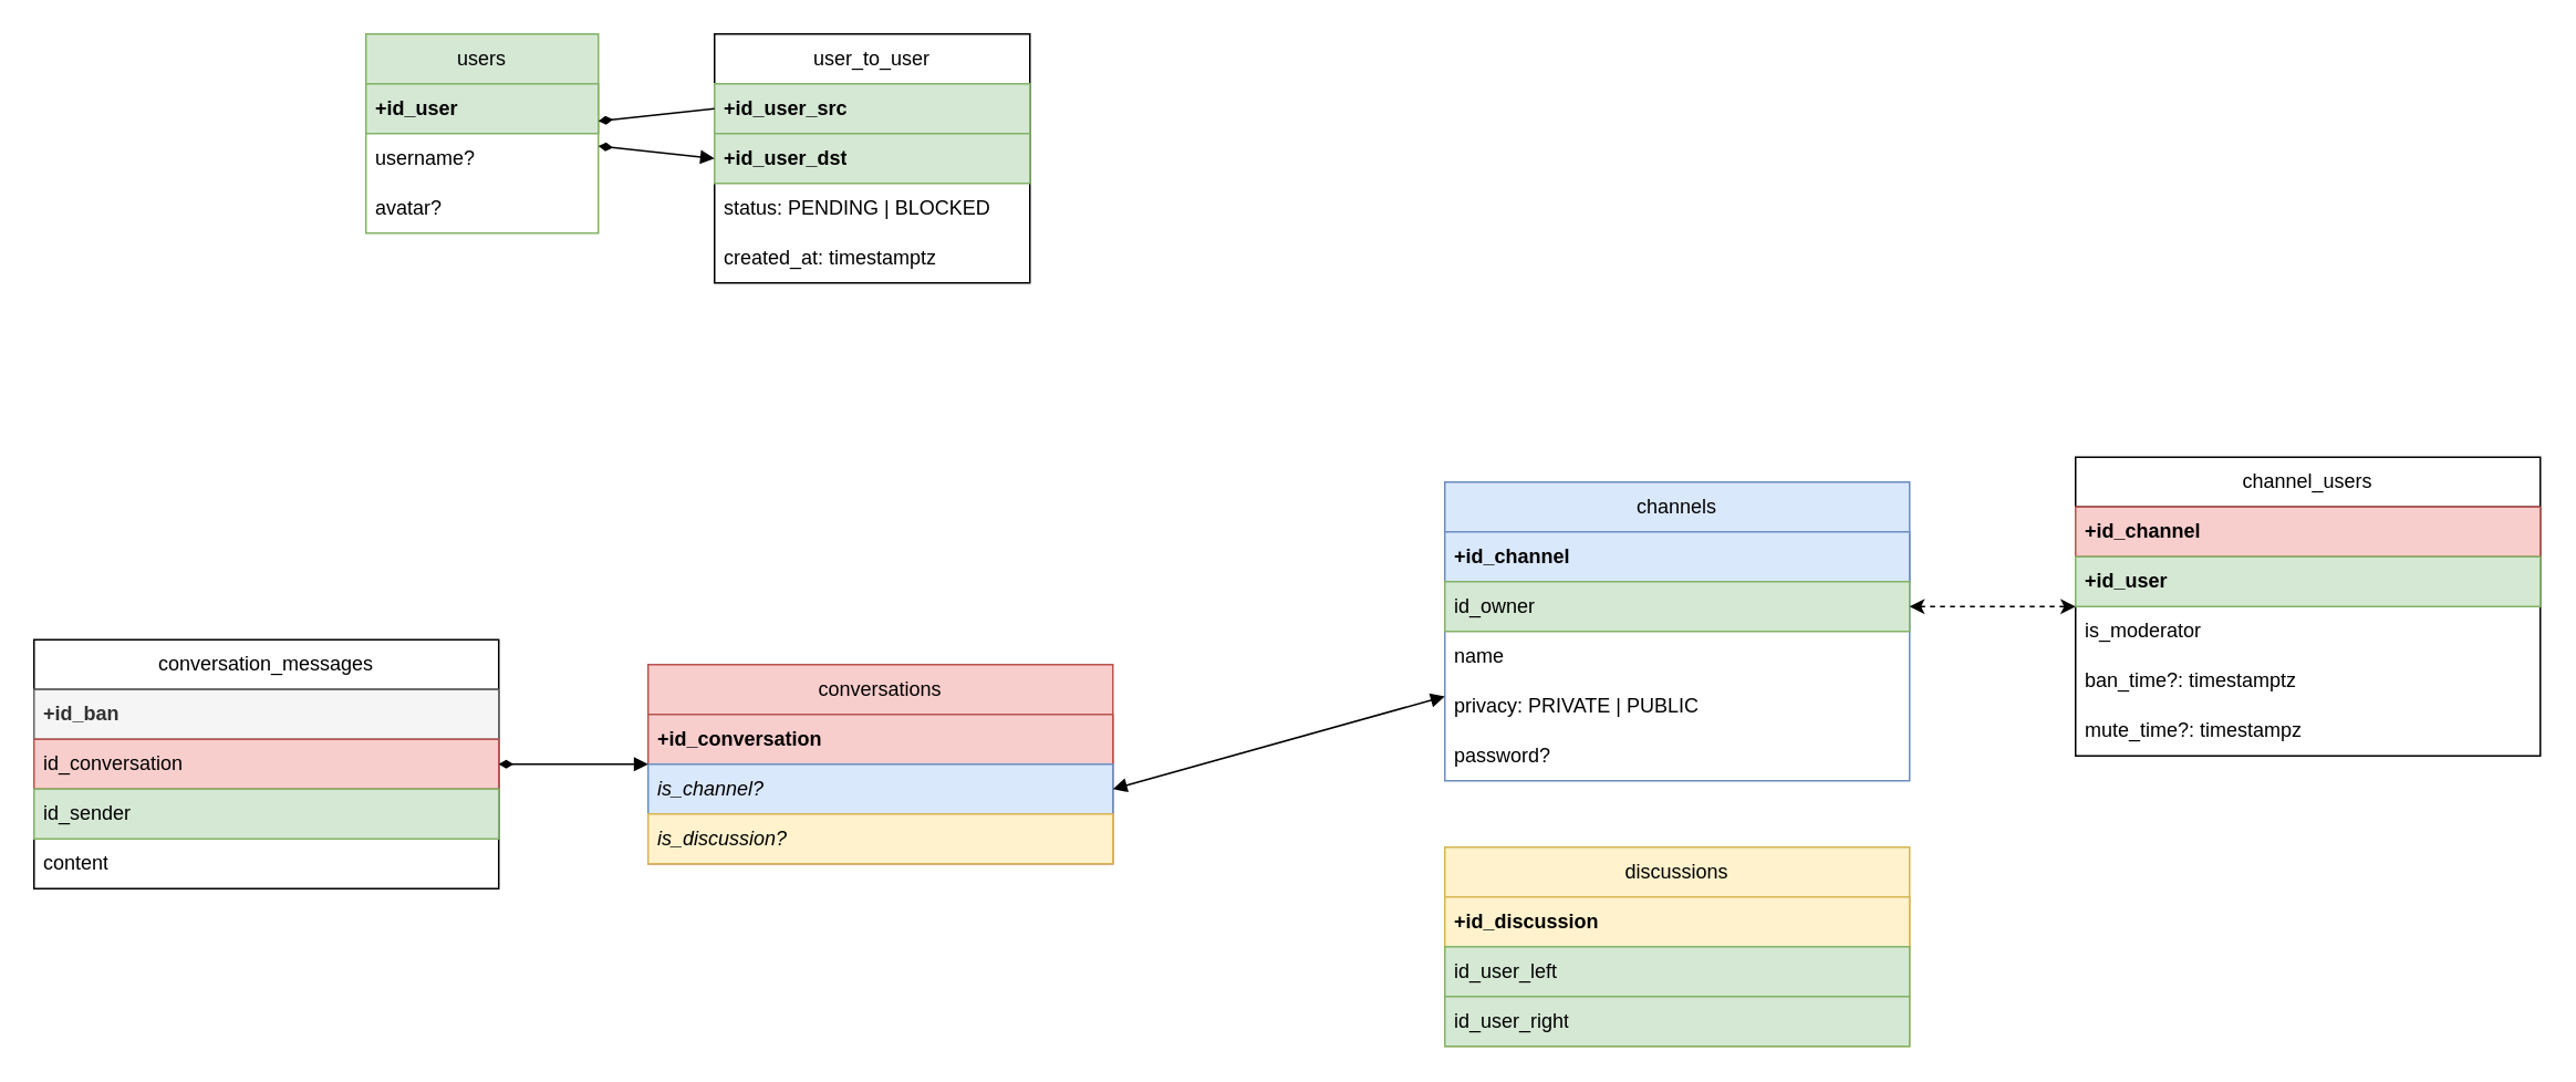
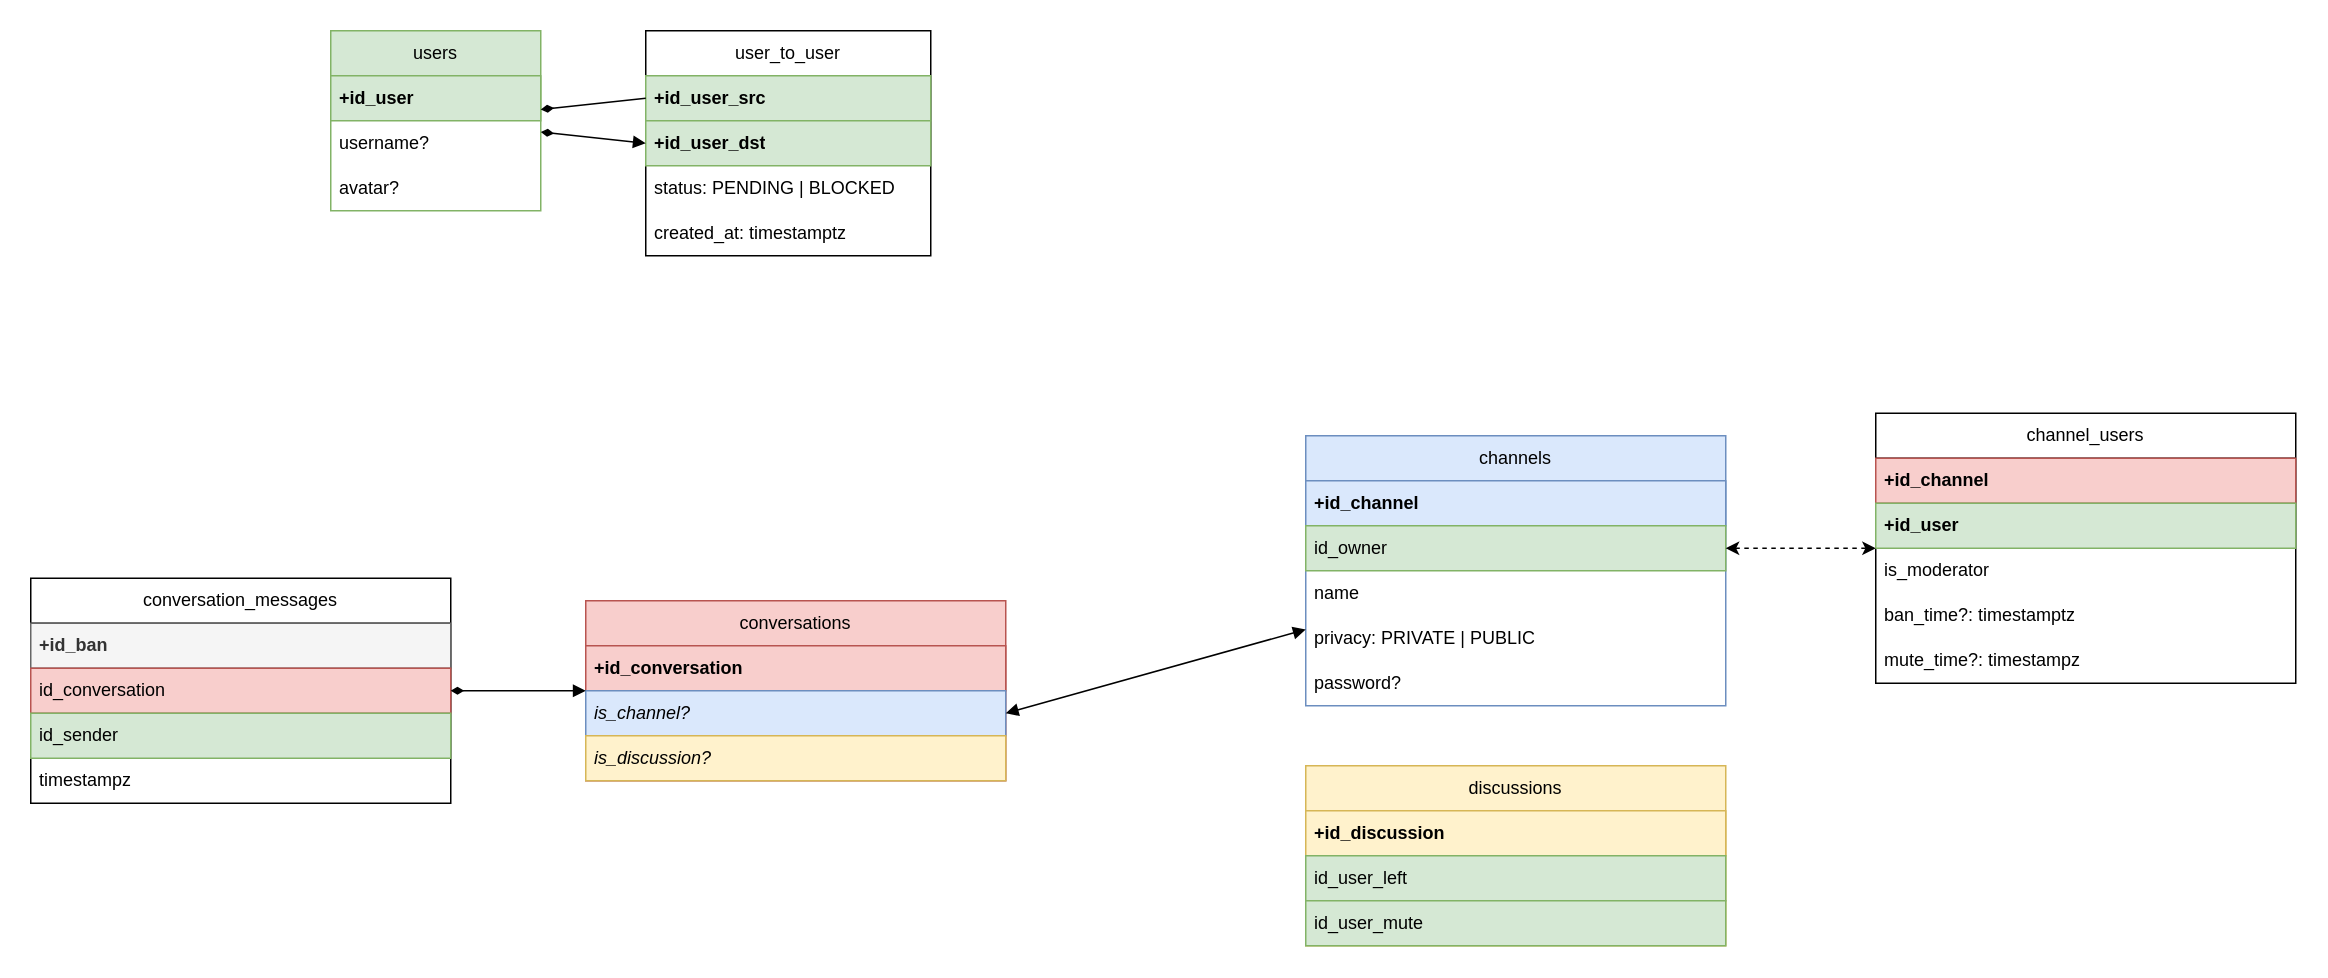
- <mxCell id="27" value="content" style="text;strokeColor=none;fillColor=none;align=left;verticalAlign=middle;spacingLeft=4;spacingRight=4;overflow=hidden;points=[[0,0.5],[1,0.5]];portConstraint=eastwest;rotatable=0;whiteSpace=wrap;html=1;" parent="23" vertex="1"><mxGeometry y="120" width="280" height="30" as="geometry" /></mxCell>
+ <mxCell id="27" value="timestampz" style="text;strokeColor=none;fillColor=none;align=left;verticalAlign=middle;spacingLeft=4;spacingRight=4;overflow=hidden;points=[[0,0.5],[1,0.5]];portConstraint=eastwest;rotatable=0;whiteSpace=wrap;html=1;" parent="23" vertex="1"><mxGeometry y="120" width="280" height="30" as="geometry" /></mxCell>
- <mxCell id="38" value="id_user_right" style="text;strokeColor=#82b366;fillColor=#d5e8d4;align=left;verticalAlign=middle;spacingLeft=4;spacingRight=4;overflow=hidden;points=[[0,0.5],[1,0.5]];portConstraint=eastwest;rotatable=0;whiteSpace=wrap;html=1;fontStyle=0" vertex="1" parent="35"><mxGeometry y="90" width="280" height="30" as="geometry" /></mxCell>
+ <mxCell id="38" value="id_user_mute" style="text;strokeColor=#82b366;fillColor=#d5e8d4;align=left;verticalAlign=middle;spacingLeft=4;spacingRight=4;overflow=hidden;points=[[0,0.5],[1,0.5]];portConstraint=eastwest;rotatable=0;whiteSpace=wrap;html=1;fontStyle=0" vertex="1" parent="35"><mxGeometry y="90" width="280" height="30" as="geometry" /></mxCell>
